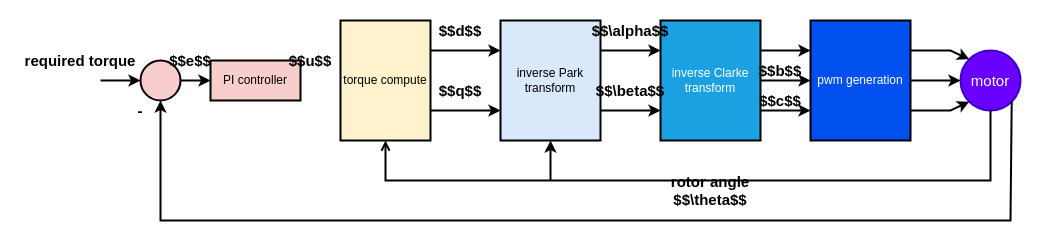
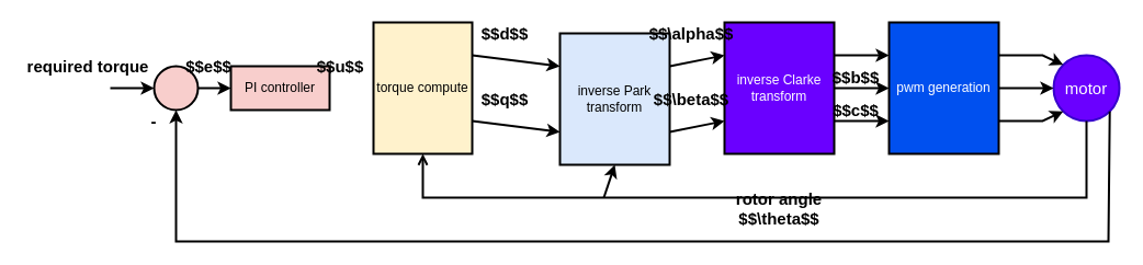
- <mxCell id="2" value="inverse Park transform" style="rounded=0;whiteSpace=wrap;html=1;fillColor=#dae8fc;strokeColor=#000000;strokeWidth=2;" parent="1" vertex="1"><mxGeometry x="500" y="20" width="100" height="120" as="geometry" /></mxCell>
+ <mxCell id="2" value="inverse Park transform" style="rounded=0;whiteSpace=wrap;html=1;fillColor=#dae8fc;strokeColor=#000000;strokeWidth=2;" parent="1" vertex="1"><mxGeometry x="510" y="30" width="100" height="120" as="geometry" /></mxCell>
- <mxCell id="7" value="inverse Clarke transform" style="rounded=0;whiteSpace=wrap;html=1;fillColor=#1ba1e2;strokeColor=#000000;strokeWidth=2;fontColor=#ffffff;" parent="1" vertex="1"><mxGeometry x="660" y="20" width="100" height="120" as="geometry" /></mxCell>
+ <mxCell id="7" value="inverse Clarke transform" style="rounded=0;whiteSpace=wrap;html=1;fillColor=#6a00ff;strokeColor=#000000;strokeWidth=2;fontColor=#ffffff;" parent="1" vertex="1"><mxGeometry x="660" y="20" width="100" height="120" as="geometry" /></mxCell>
